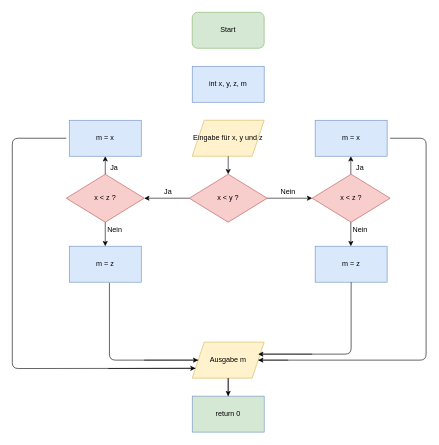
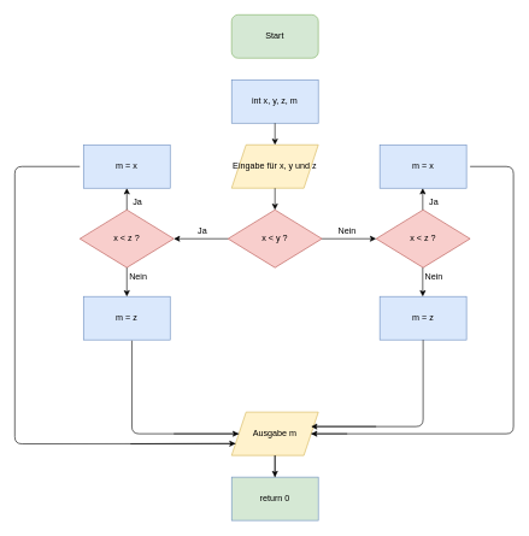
+ <mxCell id="31" value="" style="endArrow=classic;html=1;entryX=0.5;entryY=0;entryDx=0;entryDy=0;exitX=0.5;exitY=1;exitDx=0;exitDy=0;" edge="1" parent="1" source="4" target="3"><mxGeometry width="50" height="50" relative="1" as="geometry"><mxPoint x="560" y="150" as="sourcePoint" /><mxPoint x="610" y="100" as="targetPoint" /></mxGeometry></mxCell>
